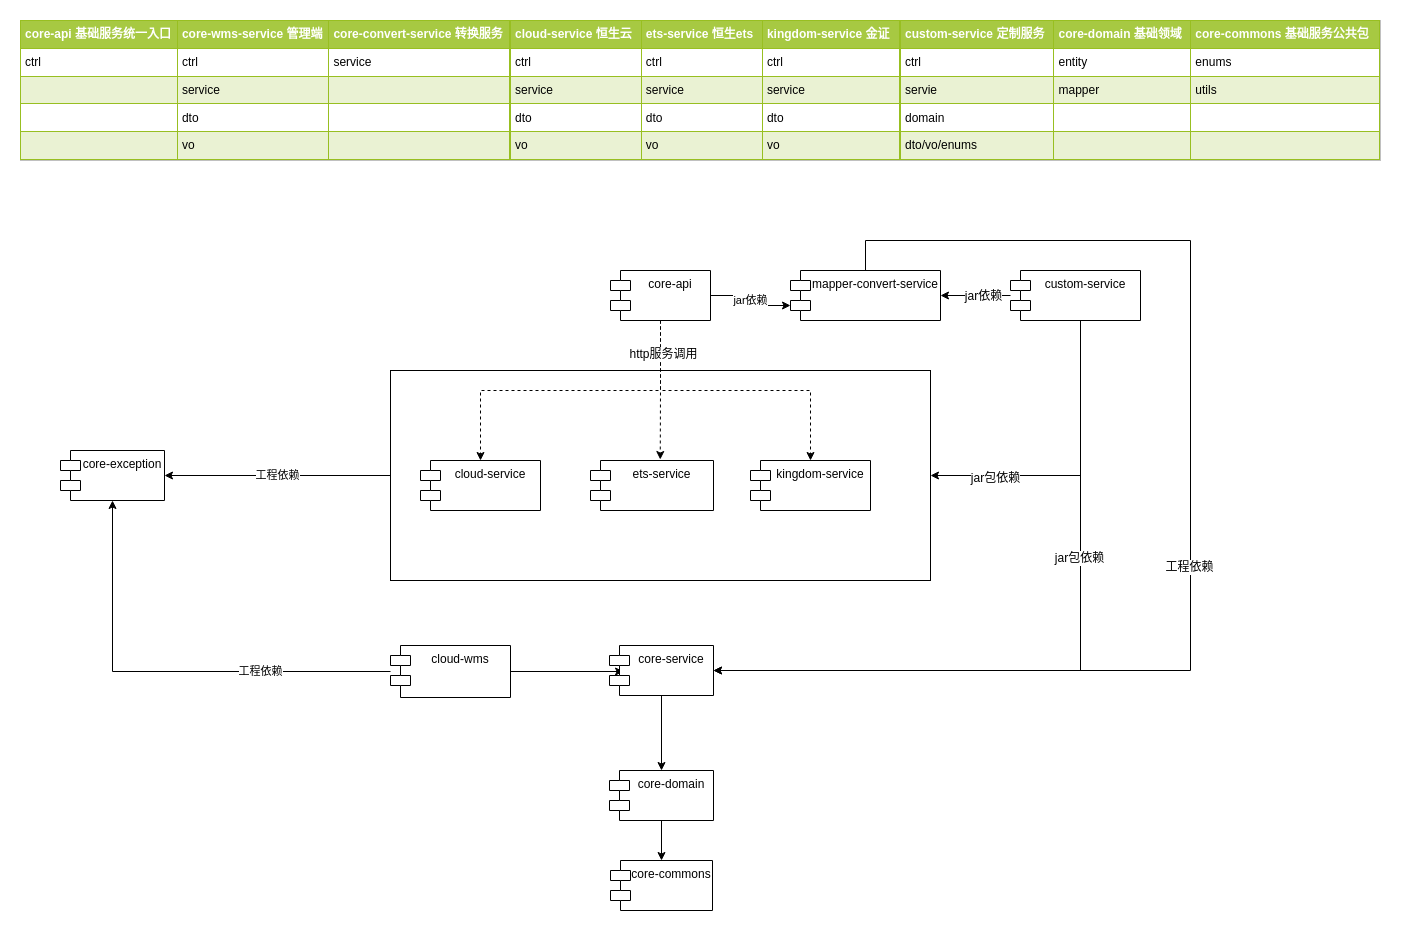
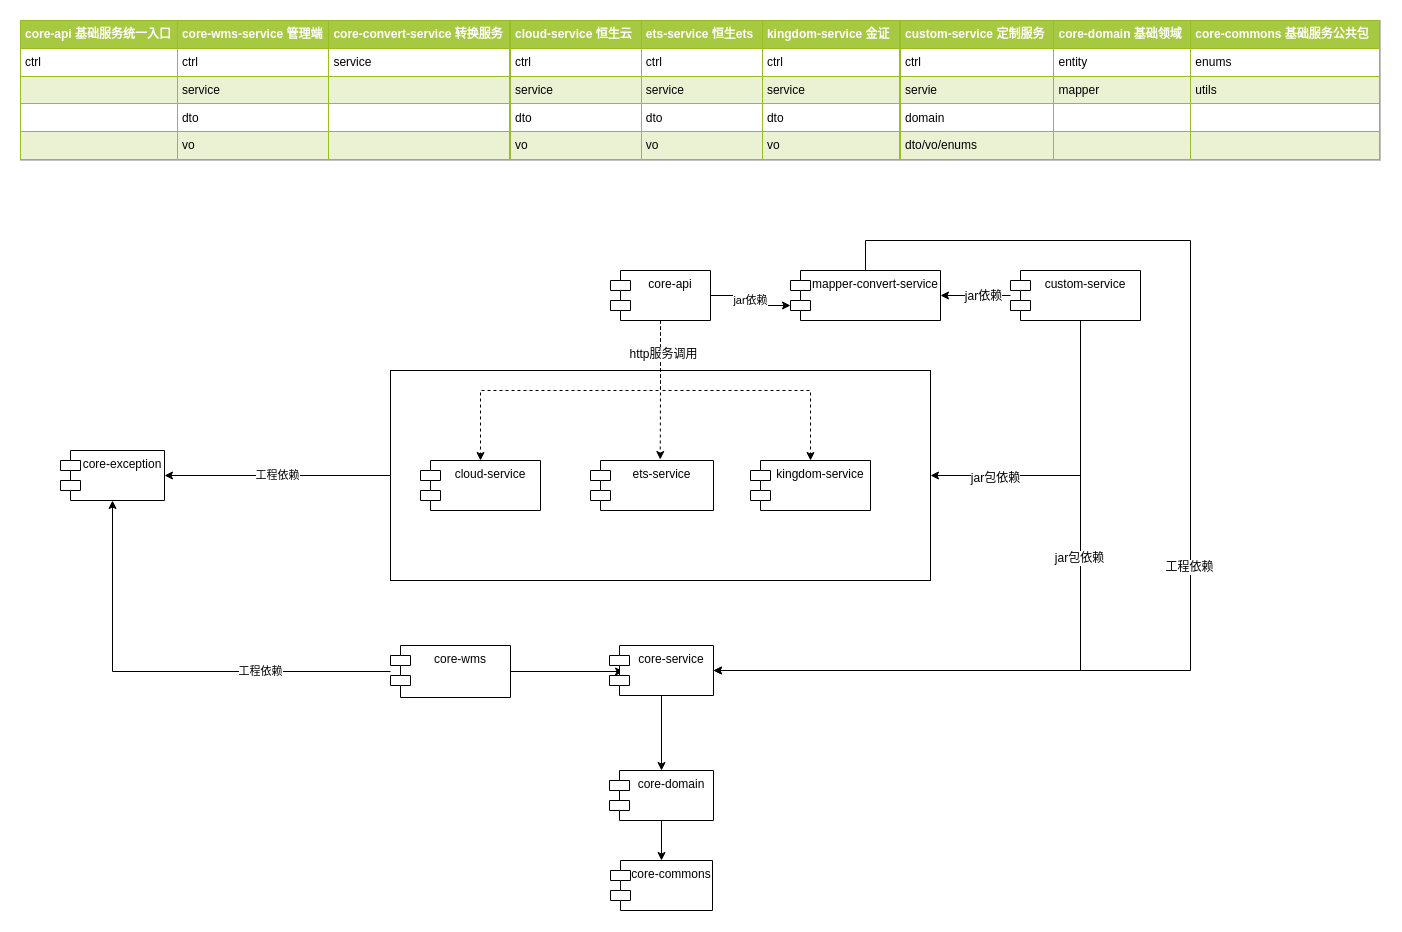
- <mxCell id="27" value="cloud-wms" style="shape=module;align=center;spacingLeft=20;align=center;verticalAlign=top;" parent="1" vertex="1"><mxGeometry x="390" y="645" width="120" height="52" as="geometry" /></mxCell>
+ <mxCell id="27" value="core-wms" style="shape=module;align=center;spacingLeft=20;align=center;verticalAlign=top;" parent="1" vertex="1"><mxGeometry x="390" y="645" width="120" height="52" as="geometry" /></mxCell>
